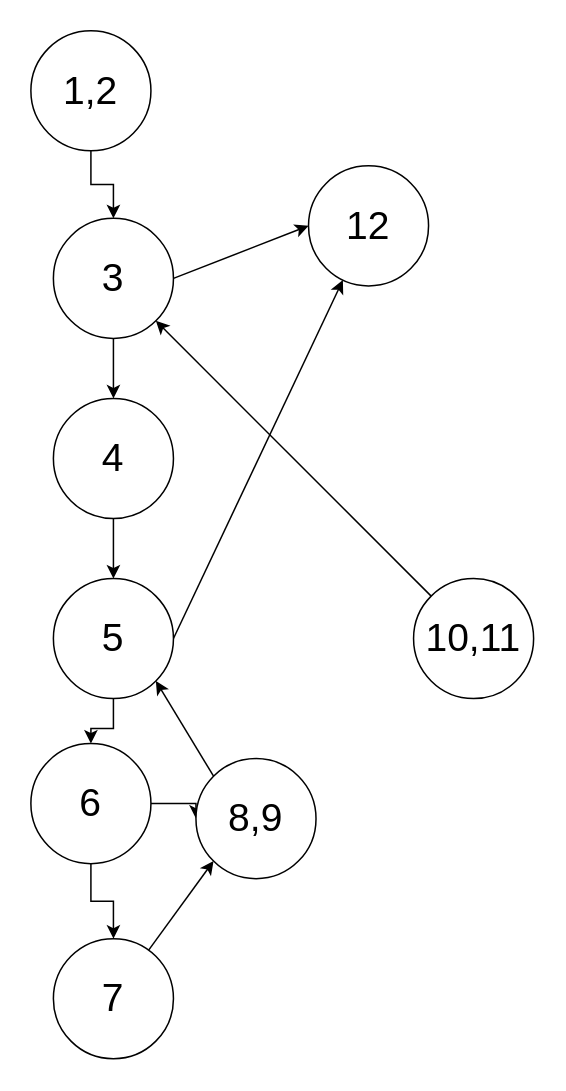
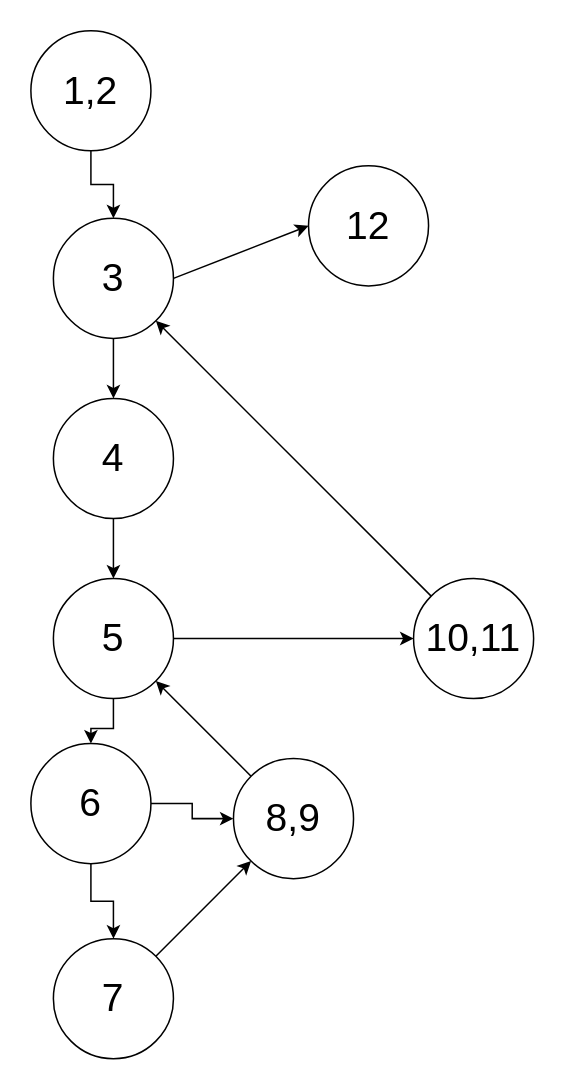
- <mxCell id="10" style="edgeStyle=none;rounded=0;orthogonalLoop=1;jettySize=auto;html=1;exitX=1;exitY=0.5;exitDx=0;exitDy=0;fontSize=26;" edge="1" parent="1" source="11" target="21"><mxGeometry relative="1" as="geometry" /></mxCell>
+ <mxCell id="10" style="edgeStyle=none;rounded=0;orthogonalLoop=1;jettySize=auto;html=1;exitX=1;exitY=0.5;exitDx=0;exitDy=0;entryX=0;entryY=0.5;entryDx=0;entryDy=0;fontSize=26;" edge="1" parent="1" source="11" target="20"><mxGeometry relative="1" as="geometry" /></mxCell>
- <mxCell id="18" value="8,9" style="ellipse;whiteSpace=wrap;html=1;aspect=fixed;fontSize=26;" vertex="1" parent="1"><mxGeometry x="130" y="505" width="80" height="80" as="geometry" /></mxCell>
+ <mxCell id="18" value="8,9" style="ellipse;whiteSpace=wrap;html=1;aspect=fixed;fontSize=26;" vertex="1" parent="1"><mxGeometry x="155" y="505" width="80" height="80" as="geometry" /></mxCell>
